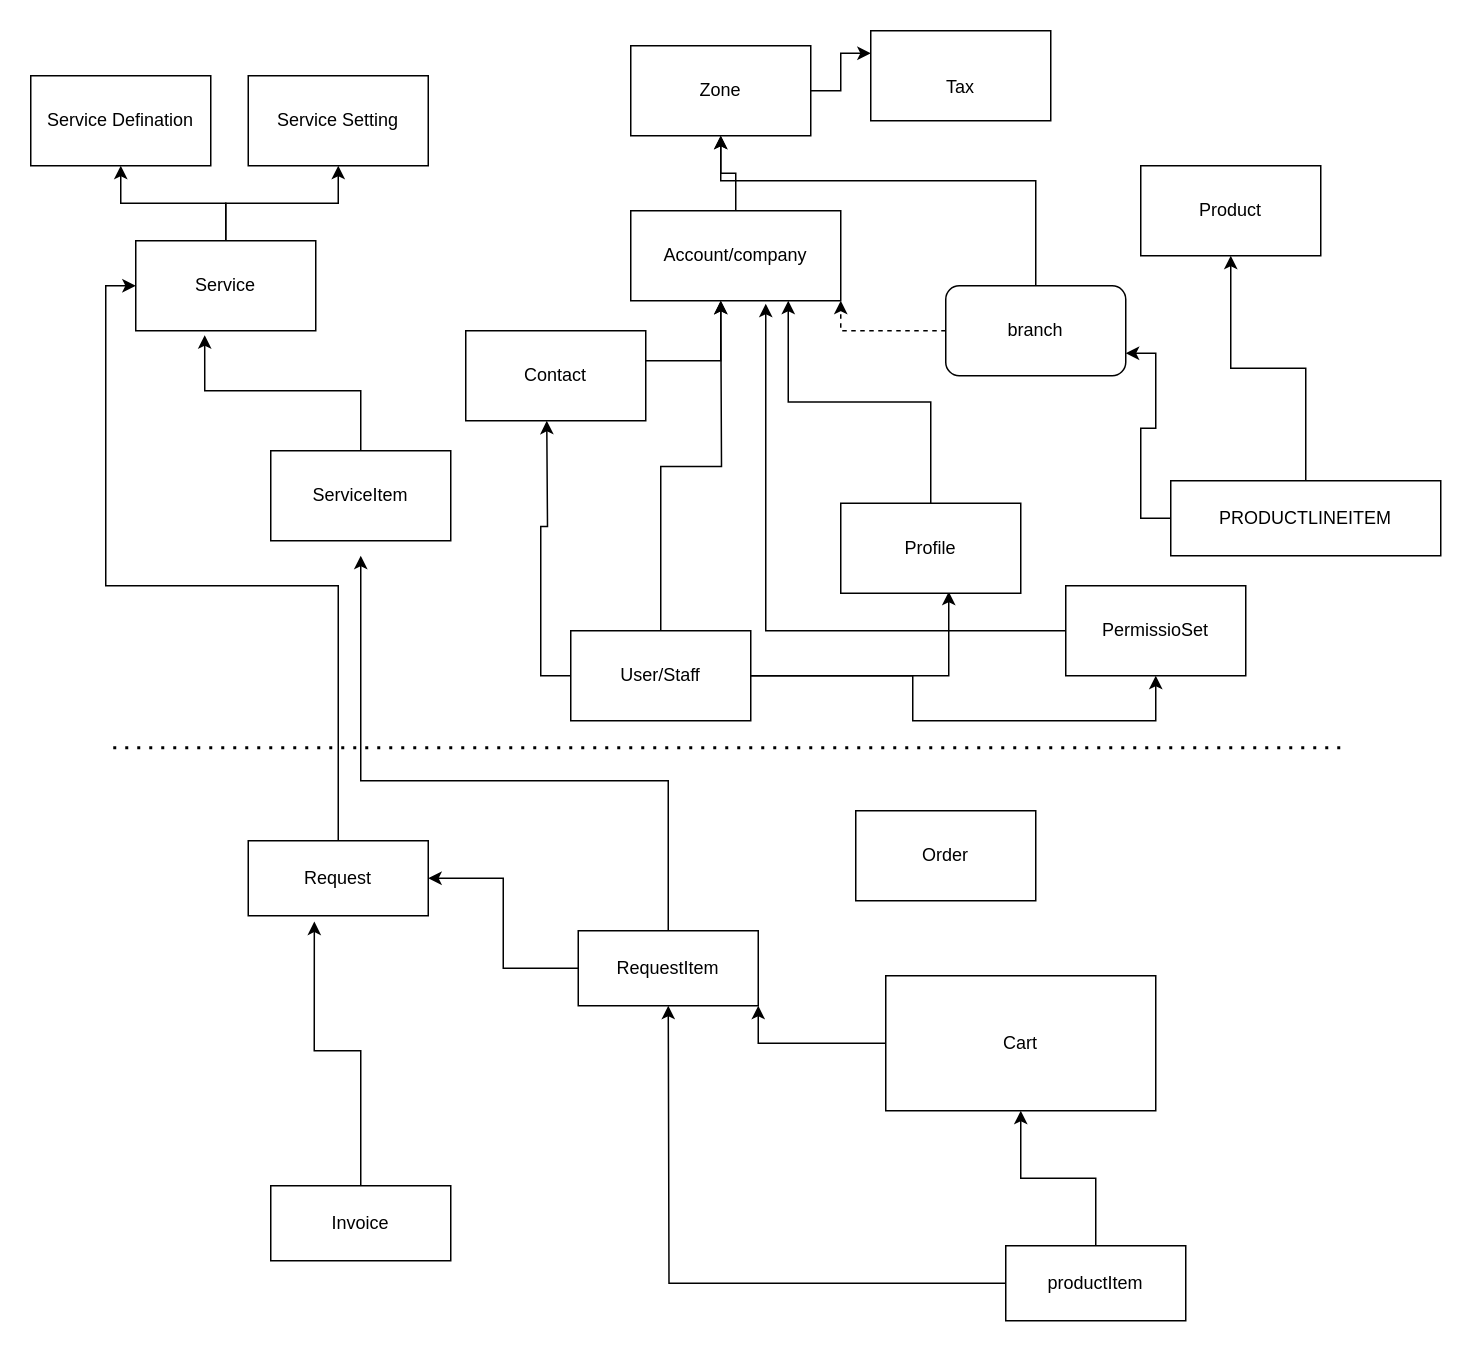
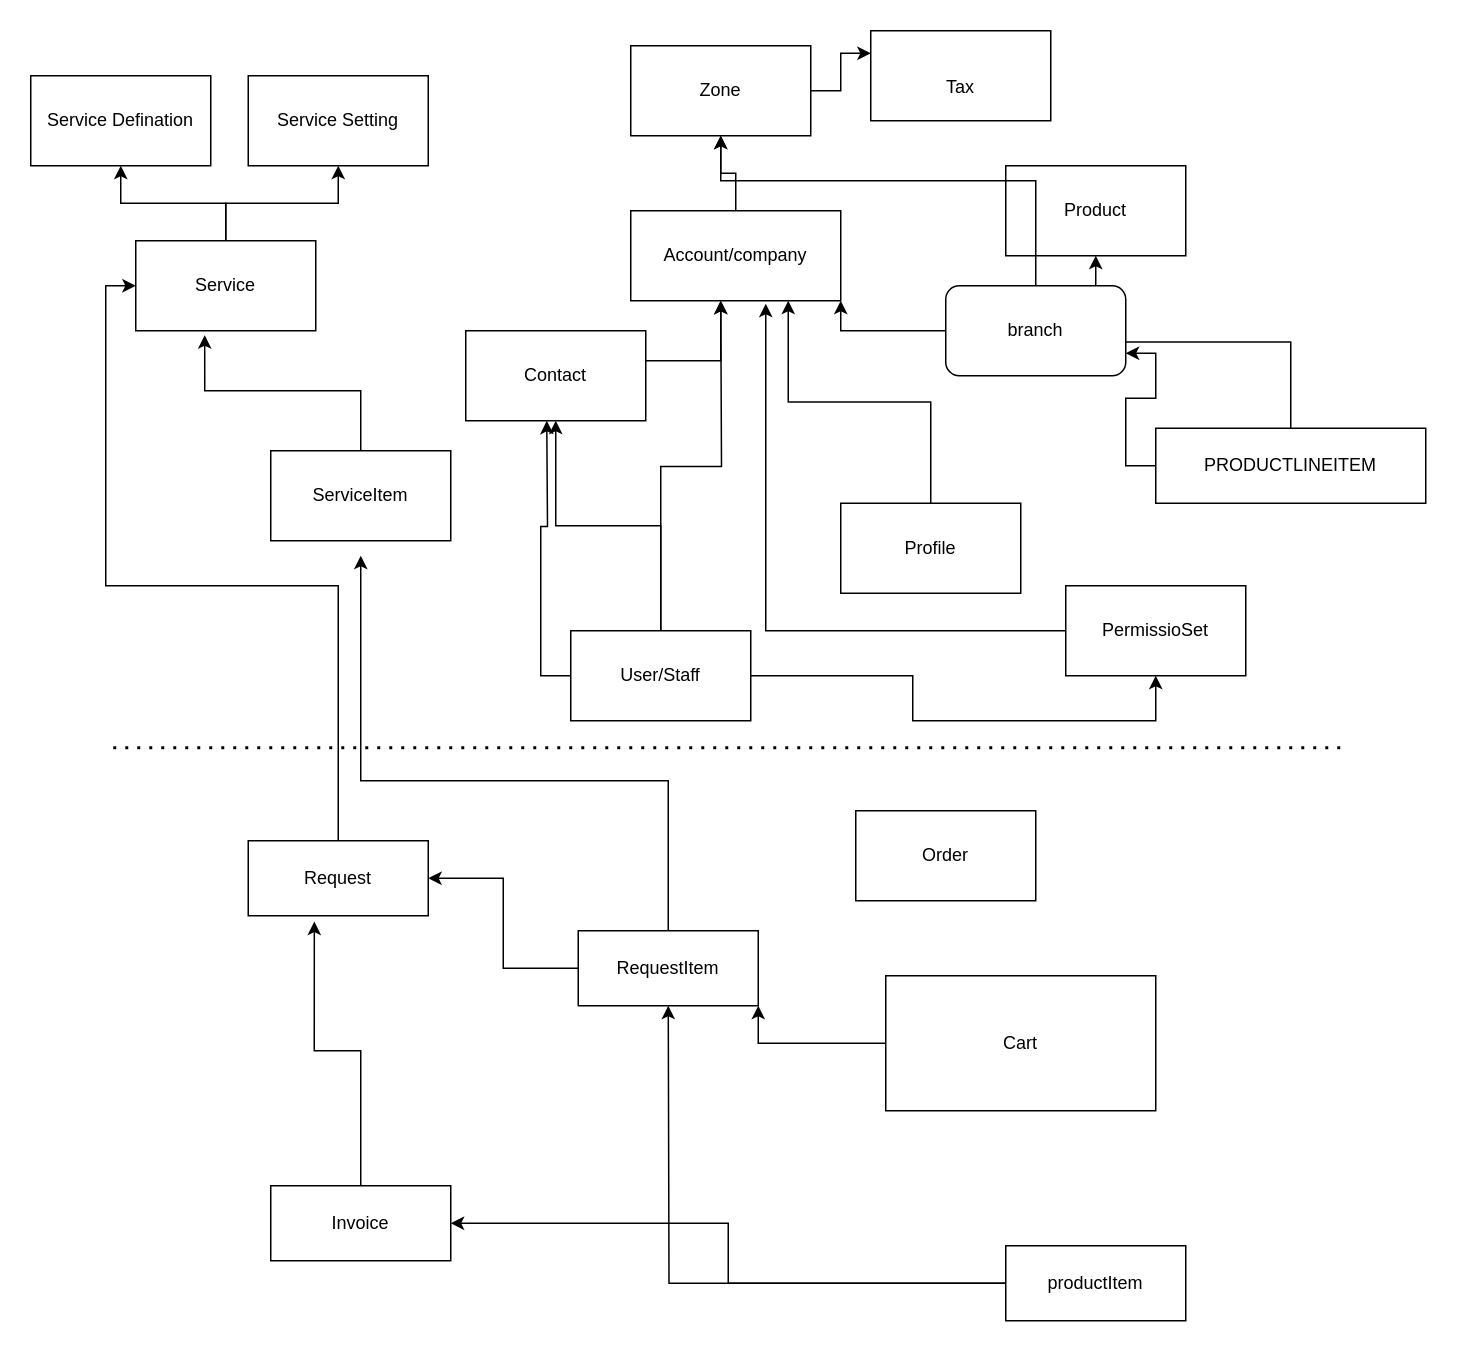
- <mxCell id="4" value="Product" style="rounded=0;whiteSpace=wrap;html=1;" parent="1" vertex="1"><mxGeometry x="760" y="110" width="120" height="60" as="geometry" /></mxCell>
+ <mxCell id="4" value="Product" style="rounded=0;whiteSpace=wrap;html=1;" parent="1" vertex="1"><mxGeometry x="670" y="110" width="120" height="60" as="geometry" /></mxCell>
- <mxCell id="42" style="edgeStyle=orthogonalEdgeStyle;rounded=0;orthogonalLoop=1;jettySize=auto;html=1;entryX=1;entryY=1;entryDx=0;entryDy=0;dashed=1;" parent="1" source="44" target="3" edge="1"><mxGeometry relative="1" as="geometry" /></mxCell>
+ <mxCell id="42" style="edgeStyle=orthogonalEdgeStyle;rounded=0;orthogonalLoop=1;jettySize=auto;html=1;entryX=1;entryY=1;entryDx=0;entryDy=0;" parent="1" source="44" target="3" edge="1"><mxGeometry relative="1" as="geometry" /></mxCell>
- <mxCell id="21" value="&lt;span&gt;PRODUCTLINEITEM&lt;/span&gt;" style="rounded=0;whiteSpace=wrap;html=1;" parent="1" vertex="1"><mxGeometry x="780" y="320" width="180" height="50" as="geometry" /></mxCell>
+ <mxCell id="21" value="&lt;span&gt;PRODUCTLINEITEM&lt;/span&gt;" style="rounded=0;whiteSpace=wrap;html=1;" parent="1" vertex="1"><mxGeometry x="770" y="285" width="180" height="50" as="geometry" /></mxCell>
- <mxCell id="10" style="edgeStyle=orthogonalEdgeStyle;rounded=0;orthogonalLoop=1;jettySize=auto;html=1;entryX=0.4;entryY=0.017;entryDx=0;entryDy=0;entryPerimeter=0;" parent="1" source="12" target="37" edge="1"><mxGeometry relative="1" as="geometry" /></mxCell>
+ <mxCell id="10" style="edgeStyle=orthogonalEdgeStyle;rounded=0;orthogonalLoop=1;jettySize=auto;html=1;" parent="1" source="12" target="14" edge="1"><mxGeometry relative="1" as="geometry" /></mxCell>
- <mxCell id="33" style="edgeStyle=orthogonalEdgeStyle;rounded=0;orthogonalLoop=1;jettySize=auto;html=1;entryX=0.5;entryY=1;entryDx=0;entryDy=0;" parent="1" source="35" target="32" edge="1"><mxGeometry relative="1" as="geometry" /></mxCell>
+ <mxCell id="33" style="edgeStyle=orthogonalEdgeStyle;rounded=0;orthogonalLoop=1;jettySize=auto;html=1;" parent="1" source="35" target="41" edge="1"><mxGeometry relative="1" as="geometry" /></mxCell>
